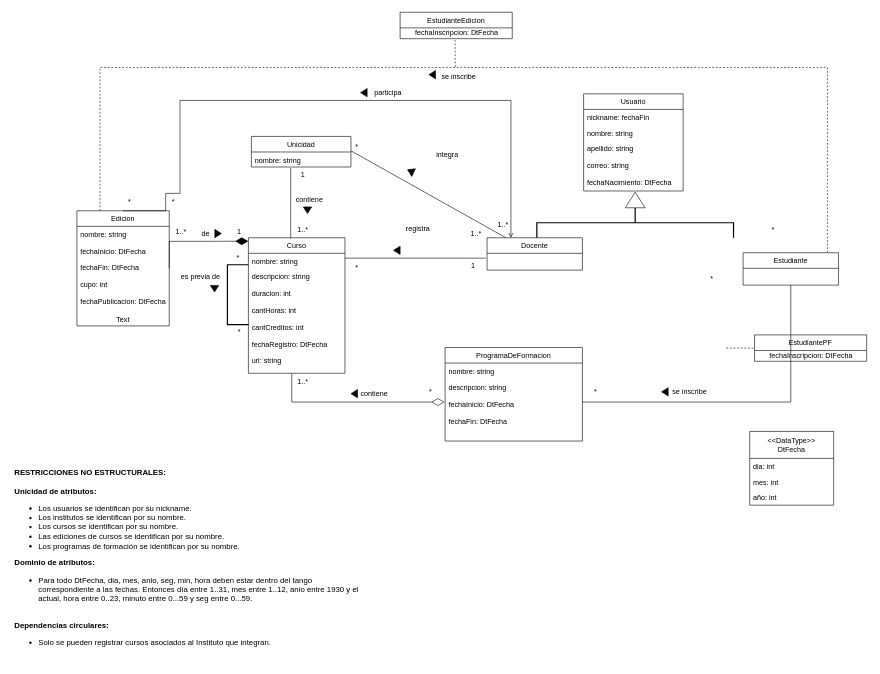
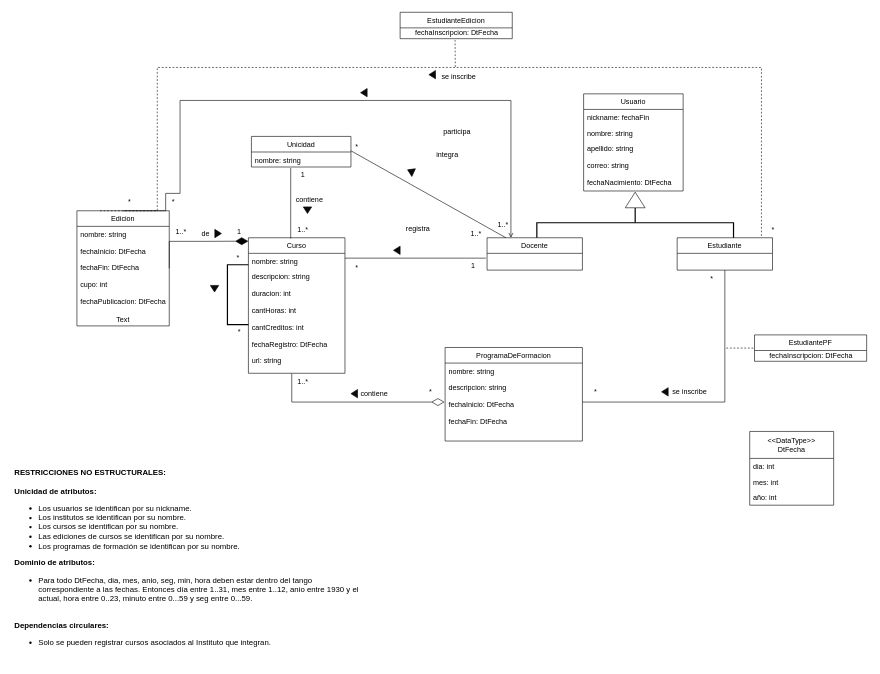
- <mxCell id="17" value="participa" style="text;html=1;strokeColor=none;fillColor=none;align=center;verticalAlign=middle;whiteSpace=wrap;rounded=0;" vertex="1" parent="1"><mxGeometry x="626" y="144" width="40" height="20" as="geometry" /></mxCell>
+ <mxCell id="17" value="participa" style="text;html=1;strokeColor=none;fillColor=none;align=center;verticalAlign=middle;whiteSpace=wrap;rounded=0;" vertex="1" parent="1"><mxGeometry x="741" y="209" width="40" height="20" as="geometry" /></mxCell>
- <mxCell id="30" value="Estudiante" style="swimlane;fontStyle=0;childLayout=stackLayout;horizontal=1;startSize=26;fillColor=none;horizontalStack=0;resizeParent=1;resizeParentMax=0;resizeLast=0;collapsible=1;marginBottom=0;" vertex="1" parent="1"><mxGeometry x="1238" y="421" width="159" height="54" as="geometry" /></mxCell>
+ <mxCell id="30" value="Estudiante" style="swimlane;fontStyle=0;childLayout=stackLayout;horizontal=1;startSize=26;fillColor=none;horizontalStack=0;resizeParent=1;resizeParentMax=0;resizeLast=0;collapsible=1;marginBottom=0;" vertex="1" parent="1"><mxGeometry x="1128" y="396" width="159" height="54" as="geometry" /></mxCell>
- <mxCell id="5" value="es previa de" style="text;html=1;strokeColor=none;fillColor=none;align=center;verticalAlign=middle;whiteSpace=wrap;rounded=0;" vertex="1" parent="1"><mxGeometry x="289" y="455" width="89" height="14" as="geometry" /></mxCell>
